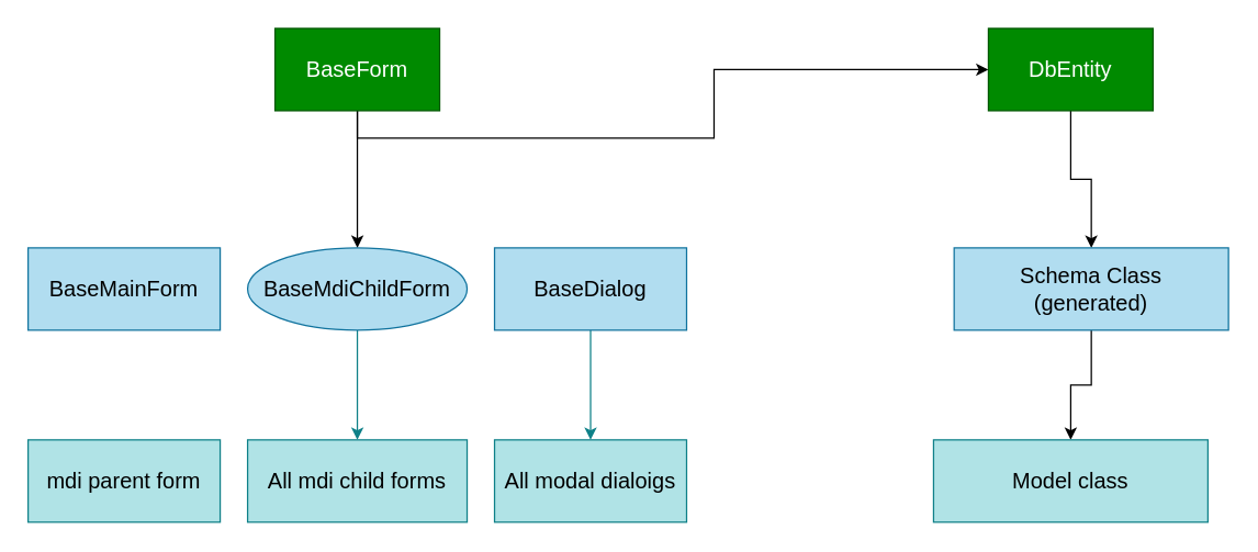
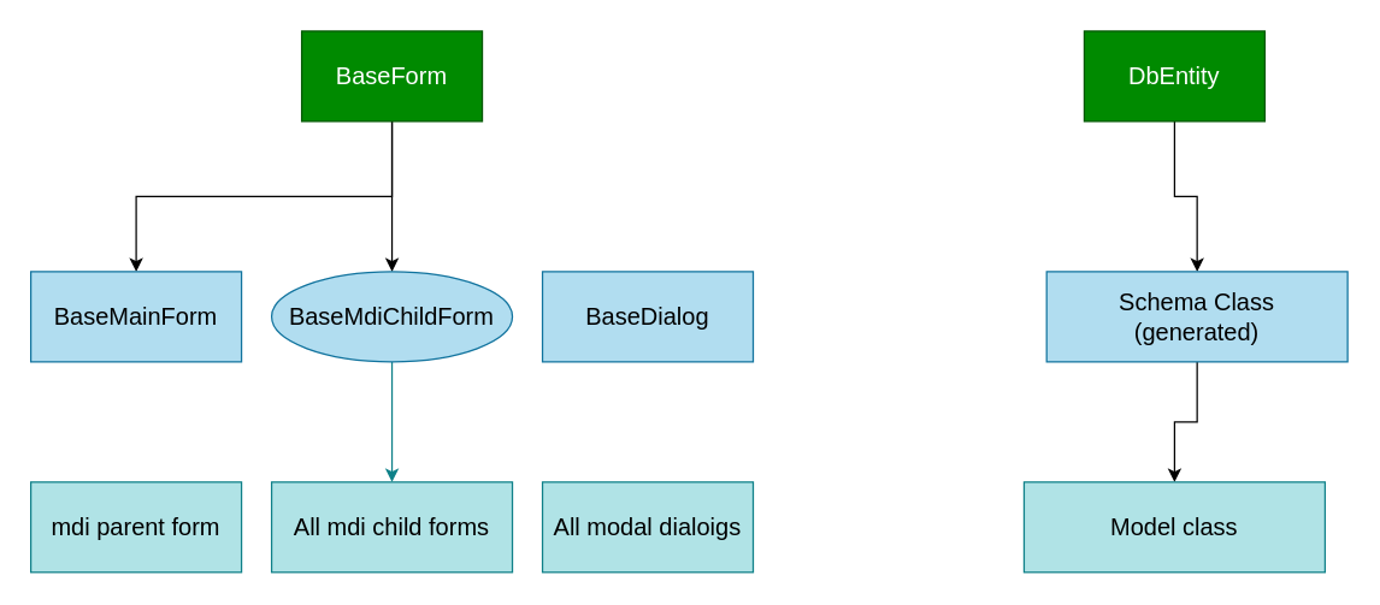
- <mxCell id="2" value="" style="edgeStyle=orthogonalEdgeStyle;rounded=0;orthogonalLoop=1;jettySize=auto;html=1;exitX=0.5;exitY=1;exitDx=0;exitDy=0;fontSize=16;" edge="1" parent="1" source="4" target="11"><mxGeometry relative="1" as="geometry" /></mxCell>
+ <mxCell id="2" value="" style="edgeStyle=orthogonalEdgeStyle;rounded=0;orthogonalLoop=1;jettySize=auto;html=1;exitX=0.5;exitY=1;exitDx=0;exitDy=0;fontSize=16;" edge="1" parent="1" source="4" target="5"><mxGeometry relative="1" as="geometry" /></mxCell>
- <mxCell id="8" value="" style="edgeStyle=orthogonalEdgeStyle;rounded=0;orthogonalLoop=1;jettySize=auto;html=1;fontSize=16;fillColor=#b0e3e6;strokeColor=#0e8088;" edge="1" parent="1" source="9" target="17"><mxGeometry relative="1" as="geometry" /></mxCell>
